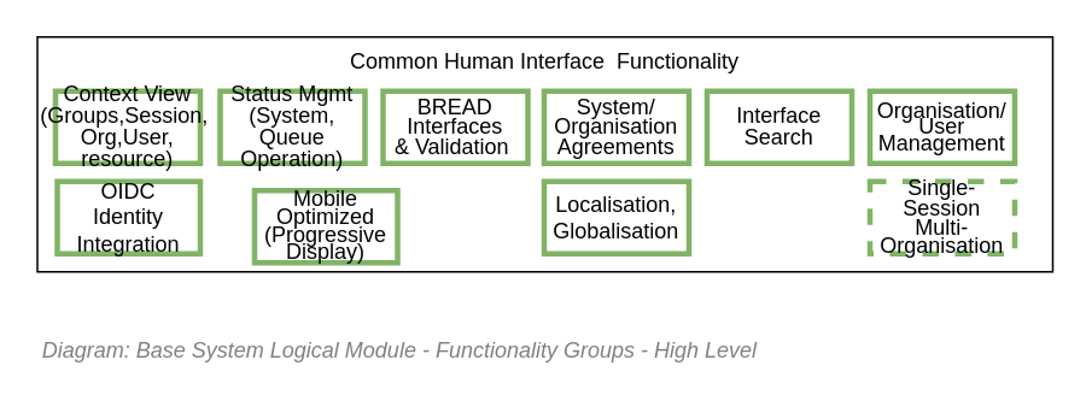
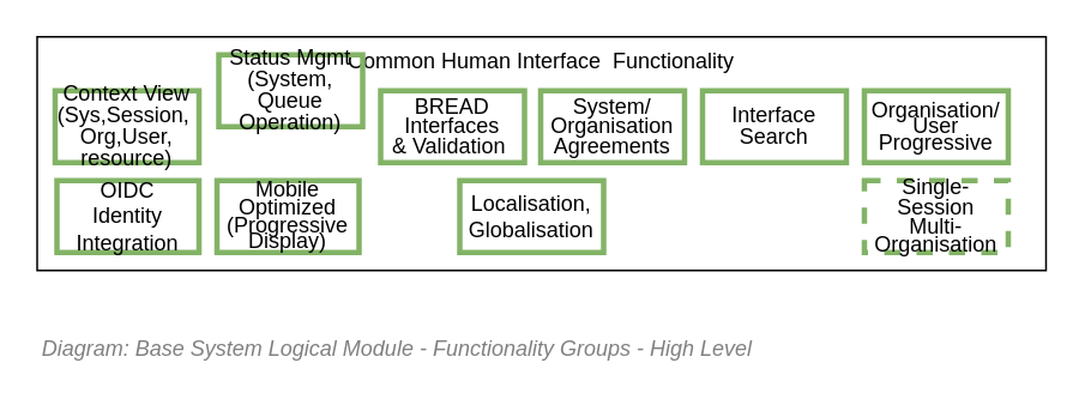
- <mxCell id="3" value="&lt;font style=&quot;font-size: 12px ; line-height: 90%&quot;&gt;Context View&lt;br&gt;&lt;font style=&quot;font-size: 12px&quot;&gt;(Groups,Session,&amp;nbsp; Org,User,&lt;br&gt;resource)&lt;/font&gt;&lt;/font&gt;" style="rounded=0;whiteSpace=wrap;html=1;strokeColor=#82b366;strokeWidth=3;fillColor=none;fontSize=10;align=center;fontFamily=Helvetica;verticalAlign=middle;" vertex="1" parent="2"><mxGeometry x="10" y="30" width="80" height="40" as="geometry" /></mxCell>
+ <mxCell id="3" value="&lt;font style=&quot;font-size: 12px ; line-height: 90%&quot;&gt;Context View&lt;br&gt;&lt;font style=&quot;font-size: 12px&quot;&gt;(Sys,Session,&amp;nbsp; Org,User,&lt;br&gt;resource)&lt;/font&gt;&lt;/font&gt;" style="rounded=0;whiteSpace=wrap;html=1;strokeColor=#82b366;strokeWidth=3;fillColor=none;fontSize=10;align=center;fontFamily=Helvetica;verticalAlign=middle;" vertex="1" parent="2"><mxGeometry x="10" y="30" width="80" height="40" as="geometry" /></mxCell>
- <mxCell id="4" value="&lt;font style=&quot;font-size: 12px ; line-height: 90%&quot;&gt;Status Mgmt&lt;br&gt;&lt;font style=&quot;font-size: 12px&quot;&gt;(System, Queue Operation)&lt;/font&gt;&lt;/font&gt;" style="rounded=0;whiteSpace=wrap;html=1;strokeColor=#82b366;strokeWidth=3;fillColor=none;fontSize=10;align=center;fontFamily=Helvetica;verticalAlign=middle;" vertex="1" parent="2"><mxGeometry x="101" y="30" width="80" height="40" as="geometry" /></mxCell>
+ <mxCell id="4" value="&lt;font style=&quot;font-size: 12px ; line-height: 90%&quot;&gt;Status Mgmt&lt;br&gt;&lt;font style=&quot;font-size: 12px&quot;&gt;(System, Queue Operation)&lt;/font&gt;&lt;/font&gt;" style="rounded=0;whiteSpace=wrap;html=1;strokeColor=#82b366;strokeWidth=3;fillColor=none;fontSize=10;align=center;fontFamily=Helvetica;verticalAlign=middle;" vertex="1" parent="2"><mxGeometry x="101" y="10" width="80" height="40" as="geometry" /></mxCell>
- <mxCell id="12" value="&lt;p style=&quot;line-height: 90%&quot;&gt;&lt;font style=&quot;font-size: 12px&quot;&gt;Organisation/ User Management&lt;/font&gt;&lt;/p&gt;" style="rounded=0;whiteSpace=wrap;html=1;strokeColor=#82b366;strokeWidth=3;fillColor=none;fontSize=10;align=center;fontFamily=Helvetica;verticalAlign=middle;" vertex="1" parent="2"><mxGeometry x="460" y="30" width="80" height="40" as="geometry" /></mxCell>
+ <mxCell id="12" value="&lt;p style=&quot;line-height: 90%&quot;&gt;&lt;font style=&quot;font-size: 12px&quot;&gt;Organisation/ User Progressive&lt;/font&gt;&lt;/p&gt;" style="rounded=0;whiteSpace=wrap;html=1;strokeColor=#82b366;strokeWidth=3;fillColor=none;fontSize=10;align=center;fontFamily=Helvetica;verticalAlign=middle;" vertex="1" parent="2"><mxGeometry x="460" y="30" width="80" height="40" as="geometry" /></mxCell>
- <mxCell id="6" value="Localisation, Globalisation" style="rounded=0;whiteSpace=wrap;html=1;strokeColor=#82b366;strokeWidth=3;fillColor=none;fontSize=12;align=center;fontFamily=Helvetica;verticalAlign=middle;" vertex="1" parent="2"><mxGeometry x="280" y="80" width="80" height="40" as="geometry" /></mxCell>
+ <mxCell id="6" value="Localisation, Globalisation" style="rounded=0;whiteSpace=wrap;html=1;strokeColor=#82b366;strokeWidth=3;fillColor=none;fontSize=12;align=center;fontFamily=Helvetica;verticalAlign=middle;" vertex="1" parent="2"><mxGeometry x="235" y="80" width="80" height="40" as="geometry" /></mxCell>
- <mxCell id="9" value="&lt;p style=&quot;line-height: 80%&quot;&gt;Mobile&lt;br&gt;Optimized&lt;br style=&quot;font-size: 12px&quot;&gt;&lt;font style=&quot;font-size: 12px&quot;&gt;(Progressive Display)&lt;/font&gt;&lt;/p&gt;" style="rounded=0;whiteSpace=wrap;html=1;strokeColor=#82b366;strokeWidth=3;fillColor=none;fontSize=12;align=center;fontFamily=Helvetica;verticalAlign=middle;" vertex="1" parent="2"><mxGeometry x="120" y="85" width="79" height="40" as="geometry" /></mxCell>
+ <mxCell id="9" value="&lt;p style=&quot;line-height: 80%&quot;&gt;Mobile&lt;br&gt;Optimized&lt;br style=&quot;font-size: 12px&quot;&gt;&lt;font style=&quot;font-size: 12px&quot;&gt;(Progressive Display)&lt;/font&gt;&lt;/p&gt;" style="rounded=0;whiteSpace=wrap;html=1;strokeColor=#82b366;strokeWidth=3;fillColor=none;fontSize=12;align=center;fontFamily=Helvetica;verticalAlign=middle;" vertex="1" parent="2"><mxGeometry x="100" y="80" width="79" height="40" as="geometry" /></mxCell>
